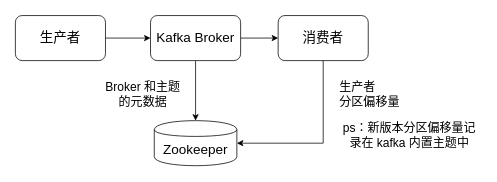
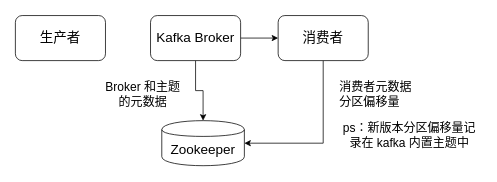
- <mxCell id="2" style="edgeStyle=orthogonalEdgeStyle;rounded=0;orthogonalLoop=1;jettySize=auto;html=1;entryX=0;entryY=0.5;entryDx=0;entryDy=0;" edge="1" parent="1" source="3" target="6"><mxGeometry relative="1" as="geometry" /></mxCell>
- <mxCell id="11" value="&lt;font style=&quot;font-size: 16px&quot;&gt;生产者&lt;br&gt;分区偏移量&lt;/font&gt;" style="text;html=1;strokeColor=none;fillColor=none;align=left;verticalAlign=middle;whiteSpace=wrap;rounded=0;" vertex="1" parent="1"><mxGeometry x="450" y="100" width="110" height="50" as="geometry" /></mxCell>
+ <mxCell id="11" value="&lt;font style=&quot;font-size: 16px&quot;&gt;消费者元数据&lt;br&gt;分区偏移量&lt;/font&gt;" style="text;html=1;strokeColor=none;fillColor=none;align=left;verticalAlign=middle;whiteSpace=wrap;rounded=0;" vertex="1" parent="1"><mxGeometry x="450" y="100" width="110" height="50" as="geometry" /></mxCell>
- <mxCell id="9" value="&lt;font style=&quot;font-size: 18px&quot;&gt;Zookeeper&lt;/font&gt;" style="shape=cylinder;whiteSpace=wrap;html=1;boundedLbl=1;backgroundOutline=1;" vertex="1" parent="1"><mxGeometry x="205" y="160" width="110" height="60" as="geometry" /></mxCell>
+ <mxCell id="9" value="&lt;font style=&quot;font-size: 18px&quot;&gt;Zookeeper&lt;/font&gt;" style="shape=cylinder;whiteSpace=wrap;html=1;boundedLbl=1;backgroundOutline=1;" vertex="1" parent="1"><mxGeometry x="215" y="160" width="110" height="60" as="geometry" /></mxCell>
